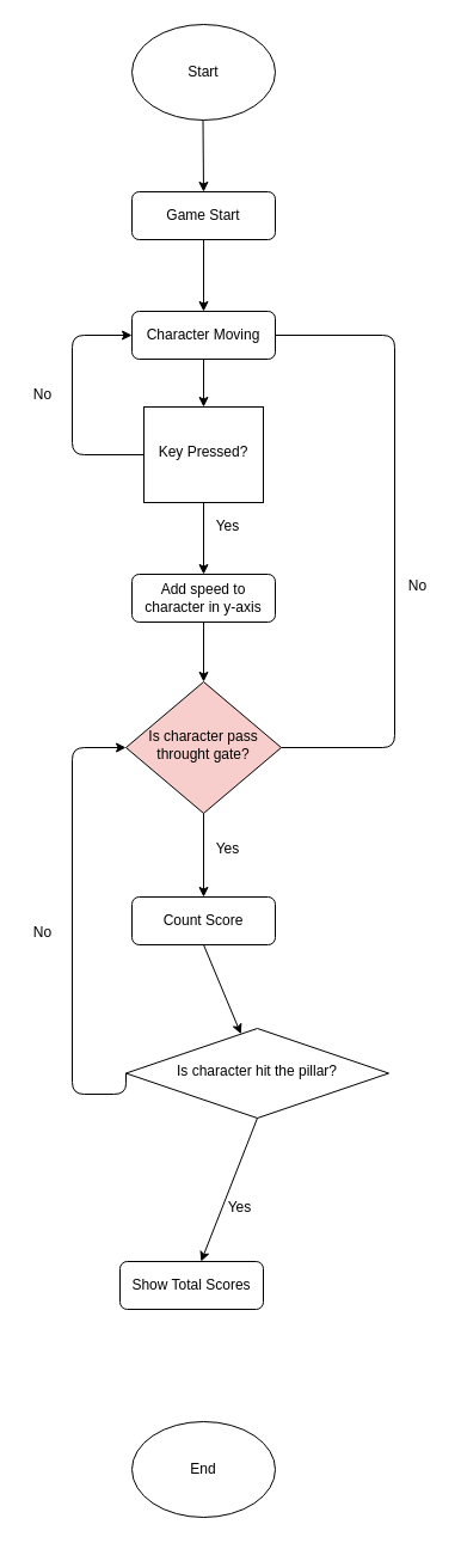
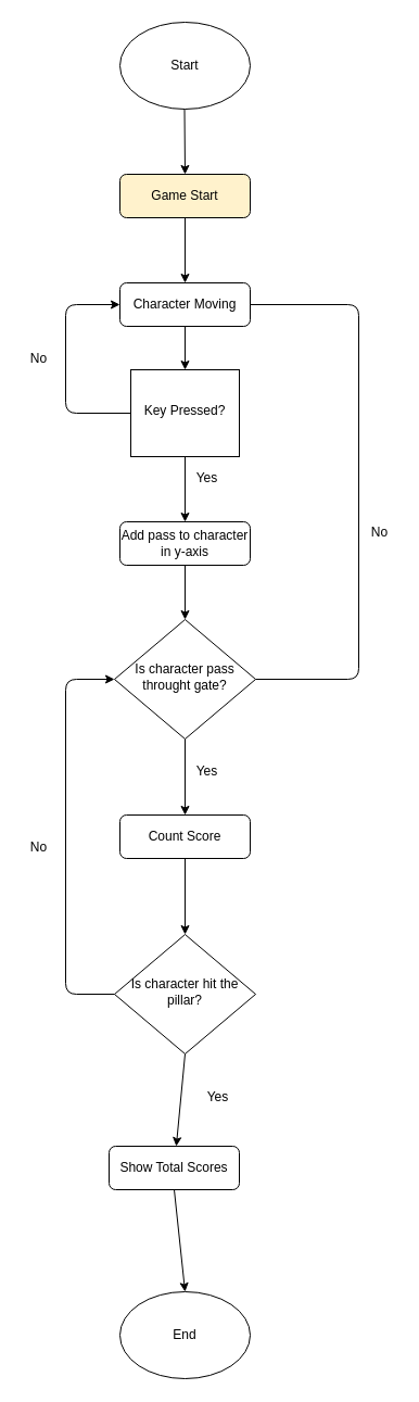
- <mxCell id="2" value="Game Start" style="rounded=1;whiteSpace=wrap;html=1;fontSize=12;glass=0;strokeWidth=1;shadow=0;" parent="1" vertex="1"><mxGeometry x="110" y="160" width="120" height="40" as="geometry" /></mxCell>
+ <mxCell id="2" value="Game Start" style="rounded=1;whiteSpace=wrap;html=1;fontSize=12;glass=0;strokeWidth=1;shadow=0;fillColor=#fff2cc;" parent="1" vertex="1"><mxGeometry x="110" y="160" width="120" height="40" as="geometry" /></mxCell>
- <mxCell id="6" value="Add speed to character in y-axis" style="rounded=1;whiteSpace=wrap;html=1;fontSize=12;glass=0;strokeWidth=1;shadow=0;" parent="1" vertex="1"><mxGeometry x="110" y="480" width="120" height="40" as="geometry" /></mxCell>
+ <mxCell id="6" value="Add pass to character in y-axis" style="rounded=1;whiteSpace=wrap;html=1;fontSize=12;glass=0;strokeWidth=1;shadow=0;" parent="1" vertex="1"><mxGeometry x="110" y="480" width="120" height="40" as="geometry" /></mxCell>
- <mxCell id="10" value="Is character pass throught gate?" style="rhombus;whiteSpace=wrap;html=1;shadow=0;fontFamily=Helvetica;fontSize=12;align=center;strokeWidth=1;spacing=6;spacingTop=-4;fillColor=#f8cecc;" vertex="1" parent="1"><mxGeometry x="105" y="570" width="130" height="110" as="geometry" /></mxCell>
+ <mxCell id="10" value="Is character pass throught gate?" style="rhombus;whiteSpace=wrap;html=1;shadow=0;fontFamily=Helvetica;fontSize=12;align=center;strokeWidth=1;spacing=6;spacingTop=-4;" vertex="1" parent="1"><mxGeometry x="105" y="570" width="130" height="110" as="geometry" /></mxCell>
- <mxCell id="15" value="Is character hit the pillar?" style="rhombus;whiteSpace=wrap;html=1;shadow=0;fontFamily=Helvetica;fontSize=12;align=center;strokeWidth=1;spacing=6;spacingTop=-4;" vertex="1" parent="1"><mxGeometry x="105" y="860" width="220" height="75" as="geometry" /></mxCell>
+ <mxCell id="15" value="Is character hit the pillar?" style="rhombus;whiteSpace=wrap;html=1;shadow=0;fontFamily=Helvetica;fontSize=12;align=center;strokeWidth=1;spacing=6;spacingTop=-4;" vertex="1" parent="1"><mxGeometry x="105" y="860" width="130" height="110" as="geometry" /></mxCell>
+ <mxCell id="29" value="" style="endArrow=classic;html=1;exitX=0.5;exitY=1;exitDx=0;exitDy=0;entryX=0.5;entryY=0;entryDx=0;entryDy=0;" edge="1" parent="1" source="14" target="8"><mxGeometry width="50" height="50" relative="1" as="geometry"><mxPoint x="150" y="1220" as="sourcePoint" /><mxPoint x="200" y="1170" as="targetPoint" /></mxGeometry></mxCell>
